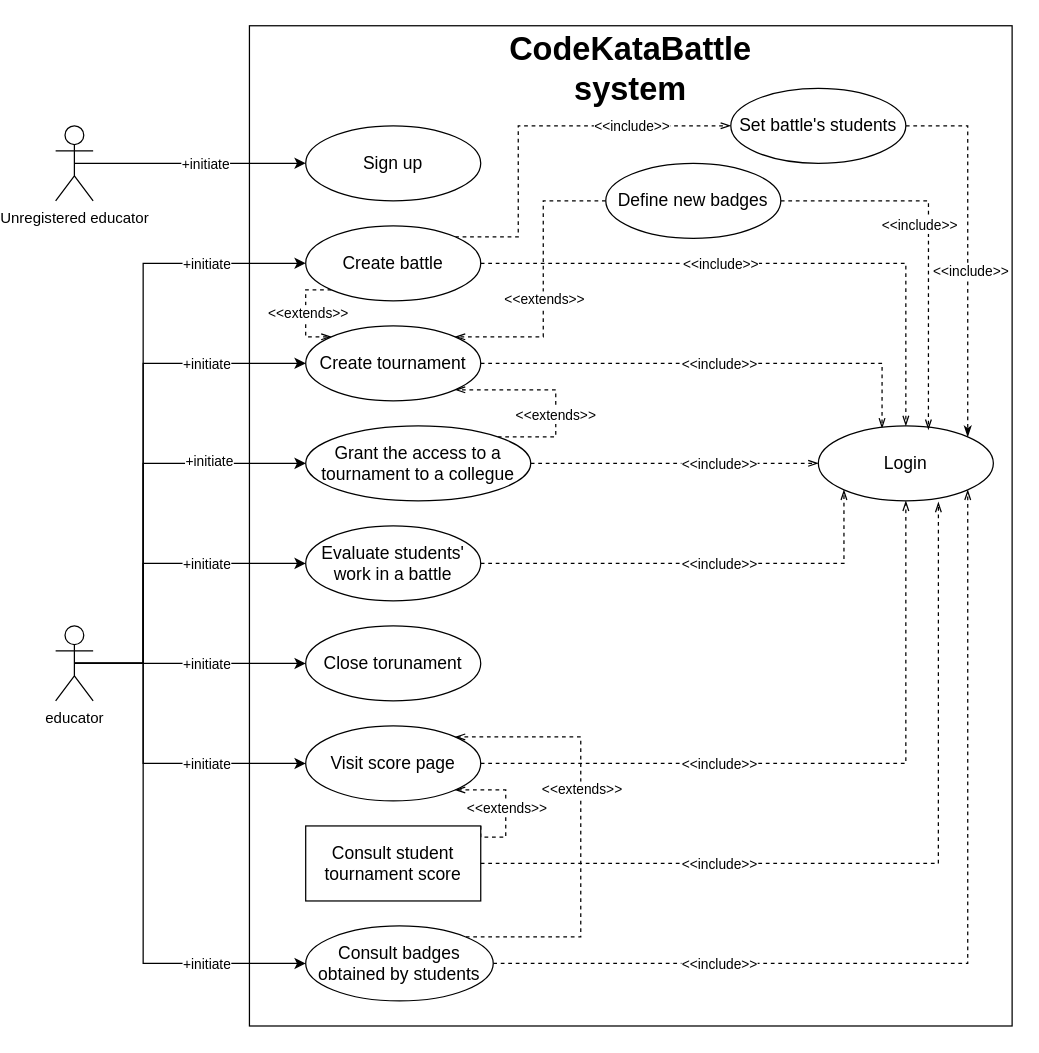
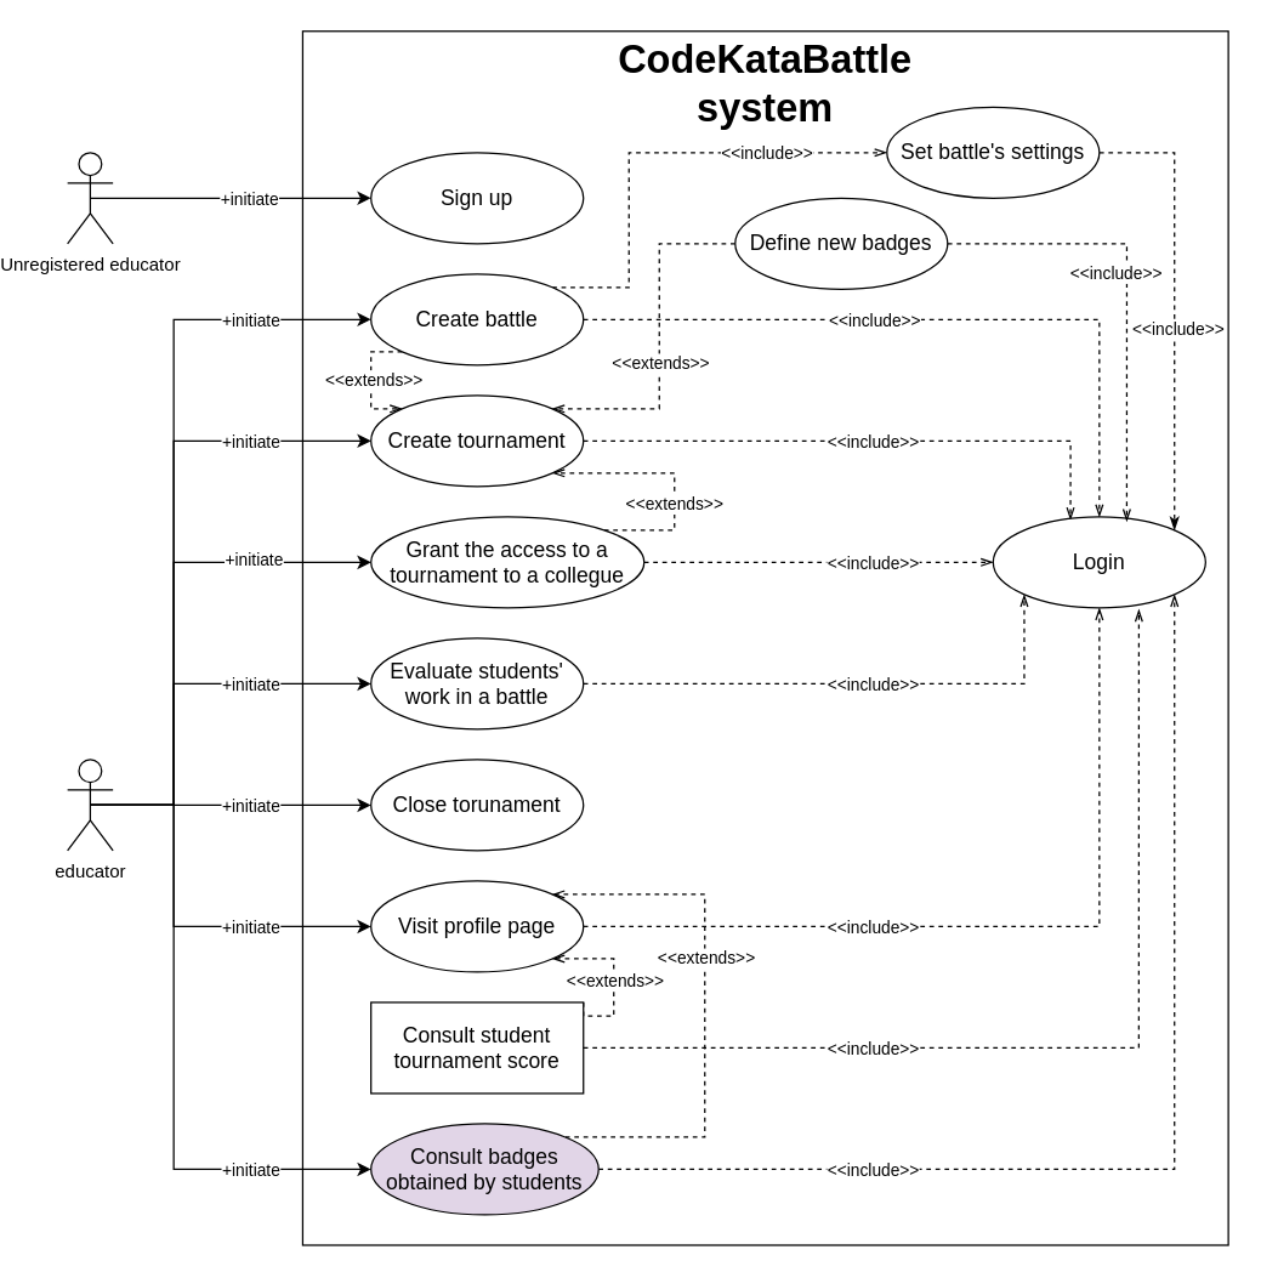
- <mxCell id="58" value="Set battle's students" style="ellipse;whiteSpace=wrap;html=1;fontSize=14;" vertex="1" parent="1"><mxGeometry x="560" y="70" width="140" height="60" as="geometry" /></mxCell>
+ <mxCell id="58" value="Set battle's settings" style="ellipse;whiteSpace=wrap;html=1;fontSize=14;" vertex="1" parent="1"><mxGeometry x="560" y="70" width="140" height="60" as="geometry" /></mxCell>
- <mxCell id="24" value="Visit score page" style="ellipse;whiteSpace=wrap;html=1;fontSize=14;" vertex="1" parent="1"><mxGeometry x="220" y="580" width="140" height="60" as="geometry" /></mxCell>
+ <mxCell id="24" value="Visit profile page" style="ellipse;whiteSpace=wrap;html=1;fontSize=14;" vertex="1" parent="1"><mxGeometry x="220" y="580" width="140" height="60" as="geometry" /></mxCell>
- <mxCell id="32" value="Consult badges obtained by students" style="ellipse;whiteSpace=wrap;html=1;fontSize=14;" vertex="1" parent="1"><mxGeometry x="220" y="740" width="150" height="60" as="geometry" /></mxCell>
+ <mxCell id="32" value="Consult badges obtained by students" style="ellipse;whiteSpace=wrap;html=1;fontSize=14;fillColor=#e1d5e7;" vertex="1" parent="1"><mxGeometry x="220" y="740" width="150" height="60" as="geometry" /></mxCell>
